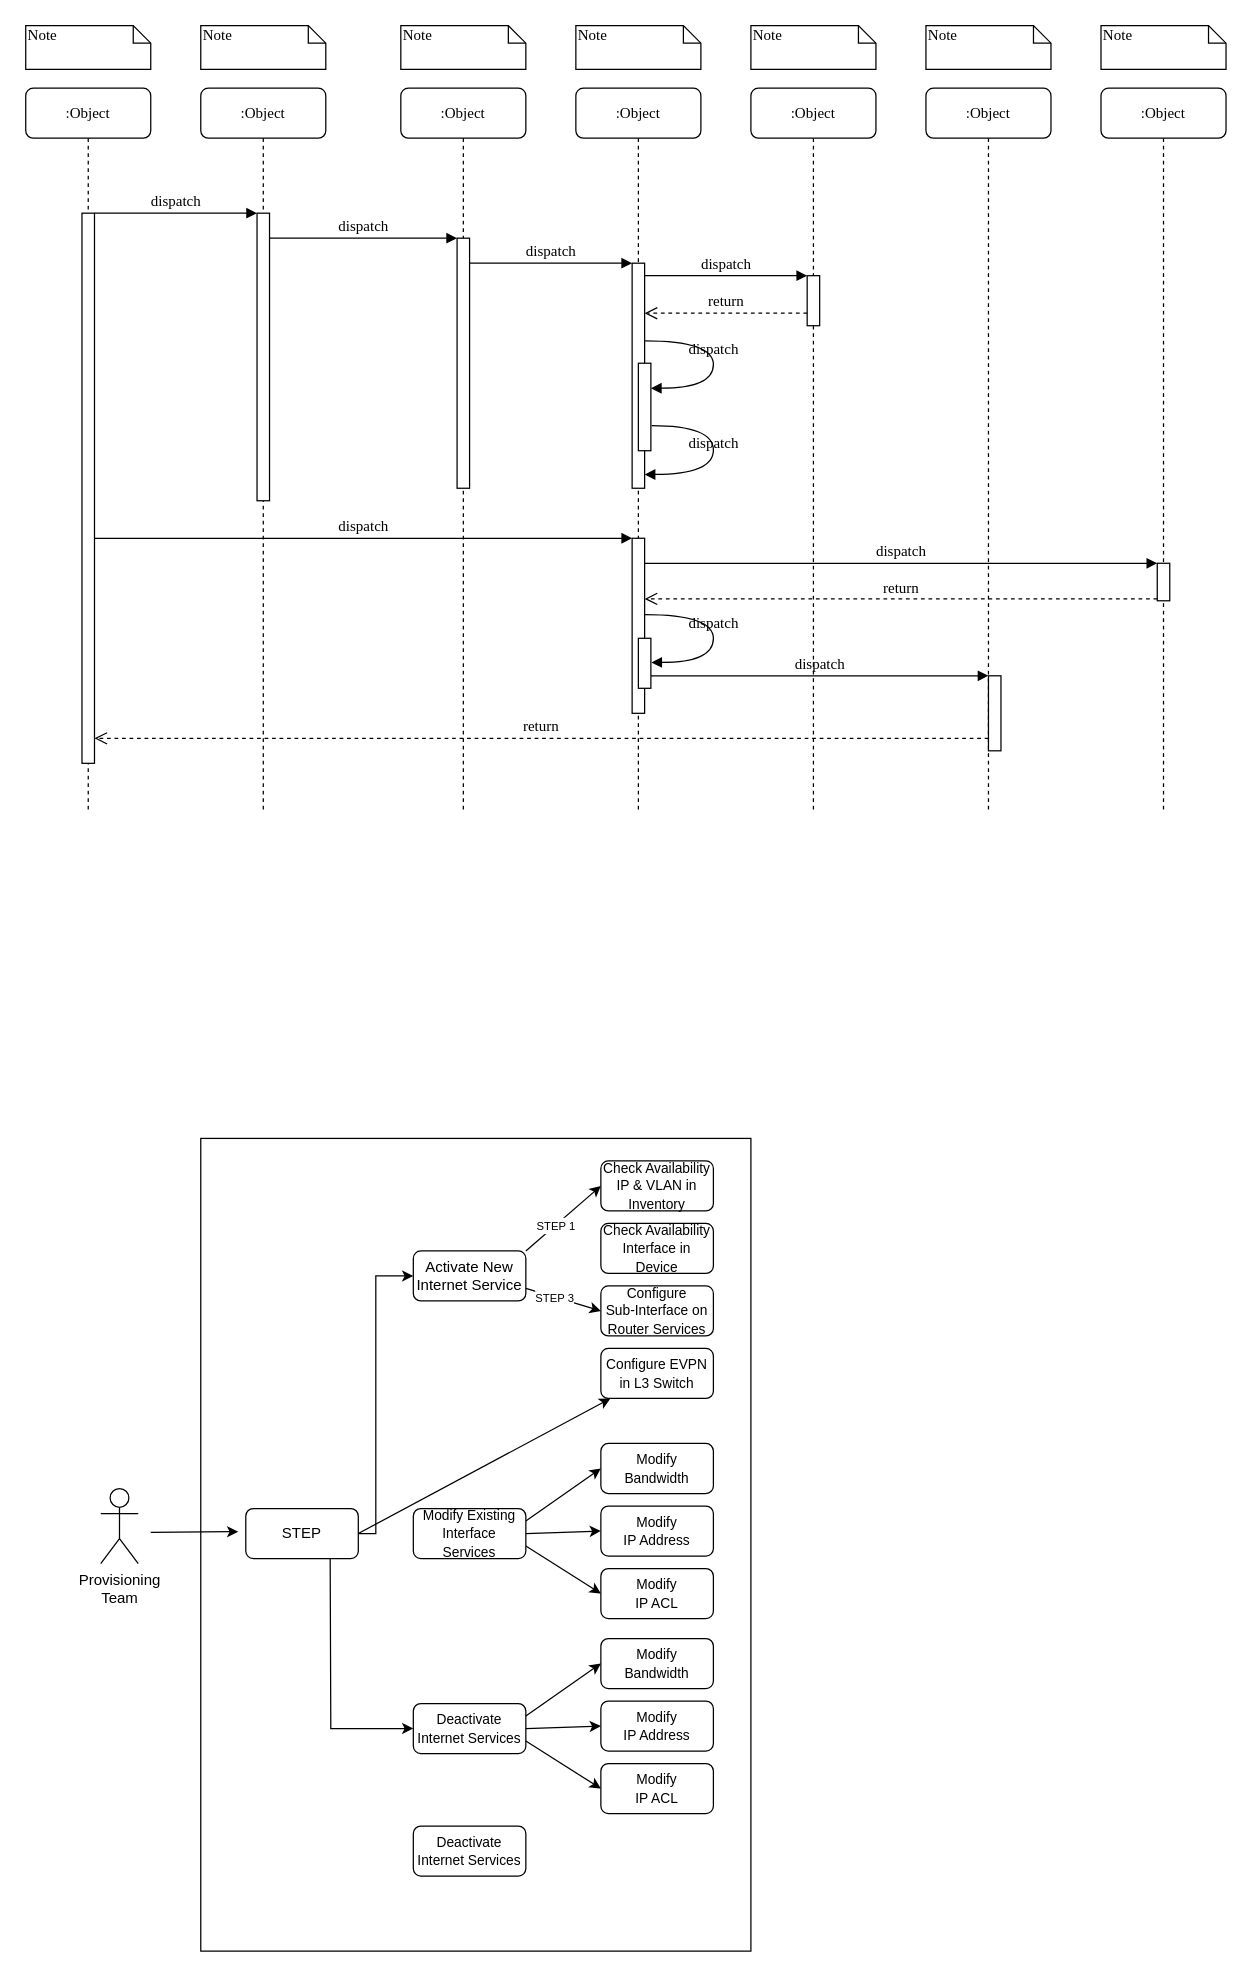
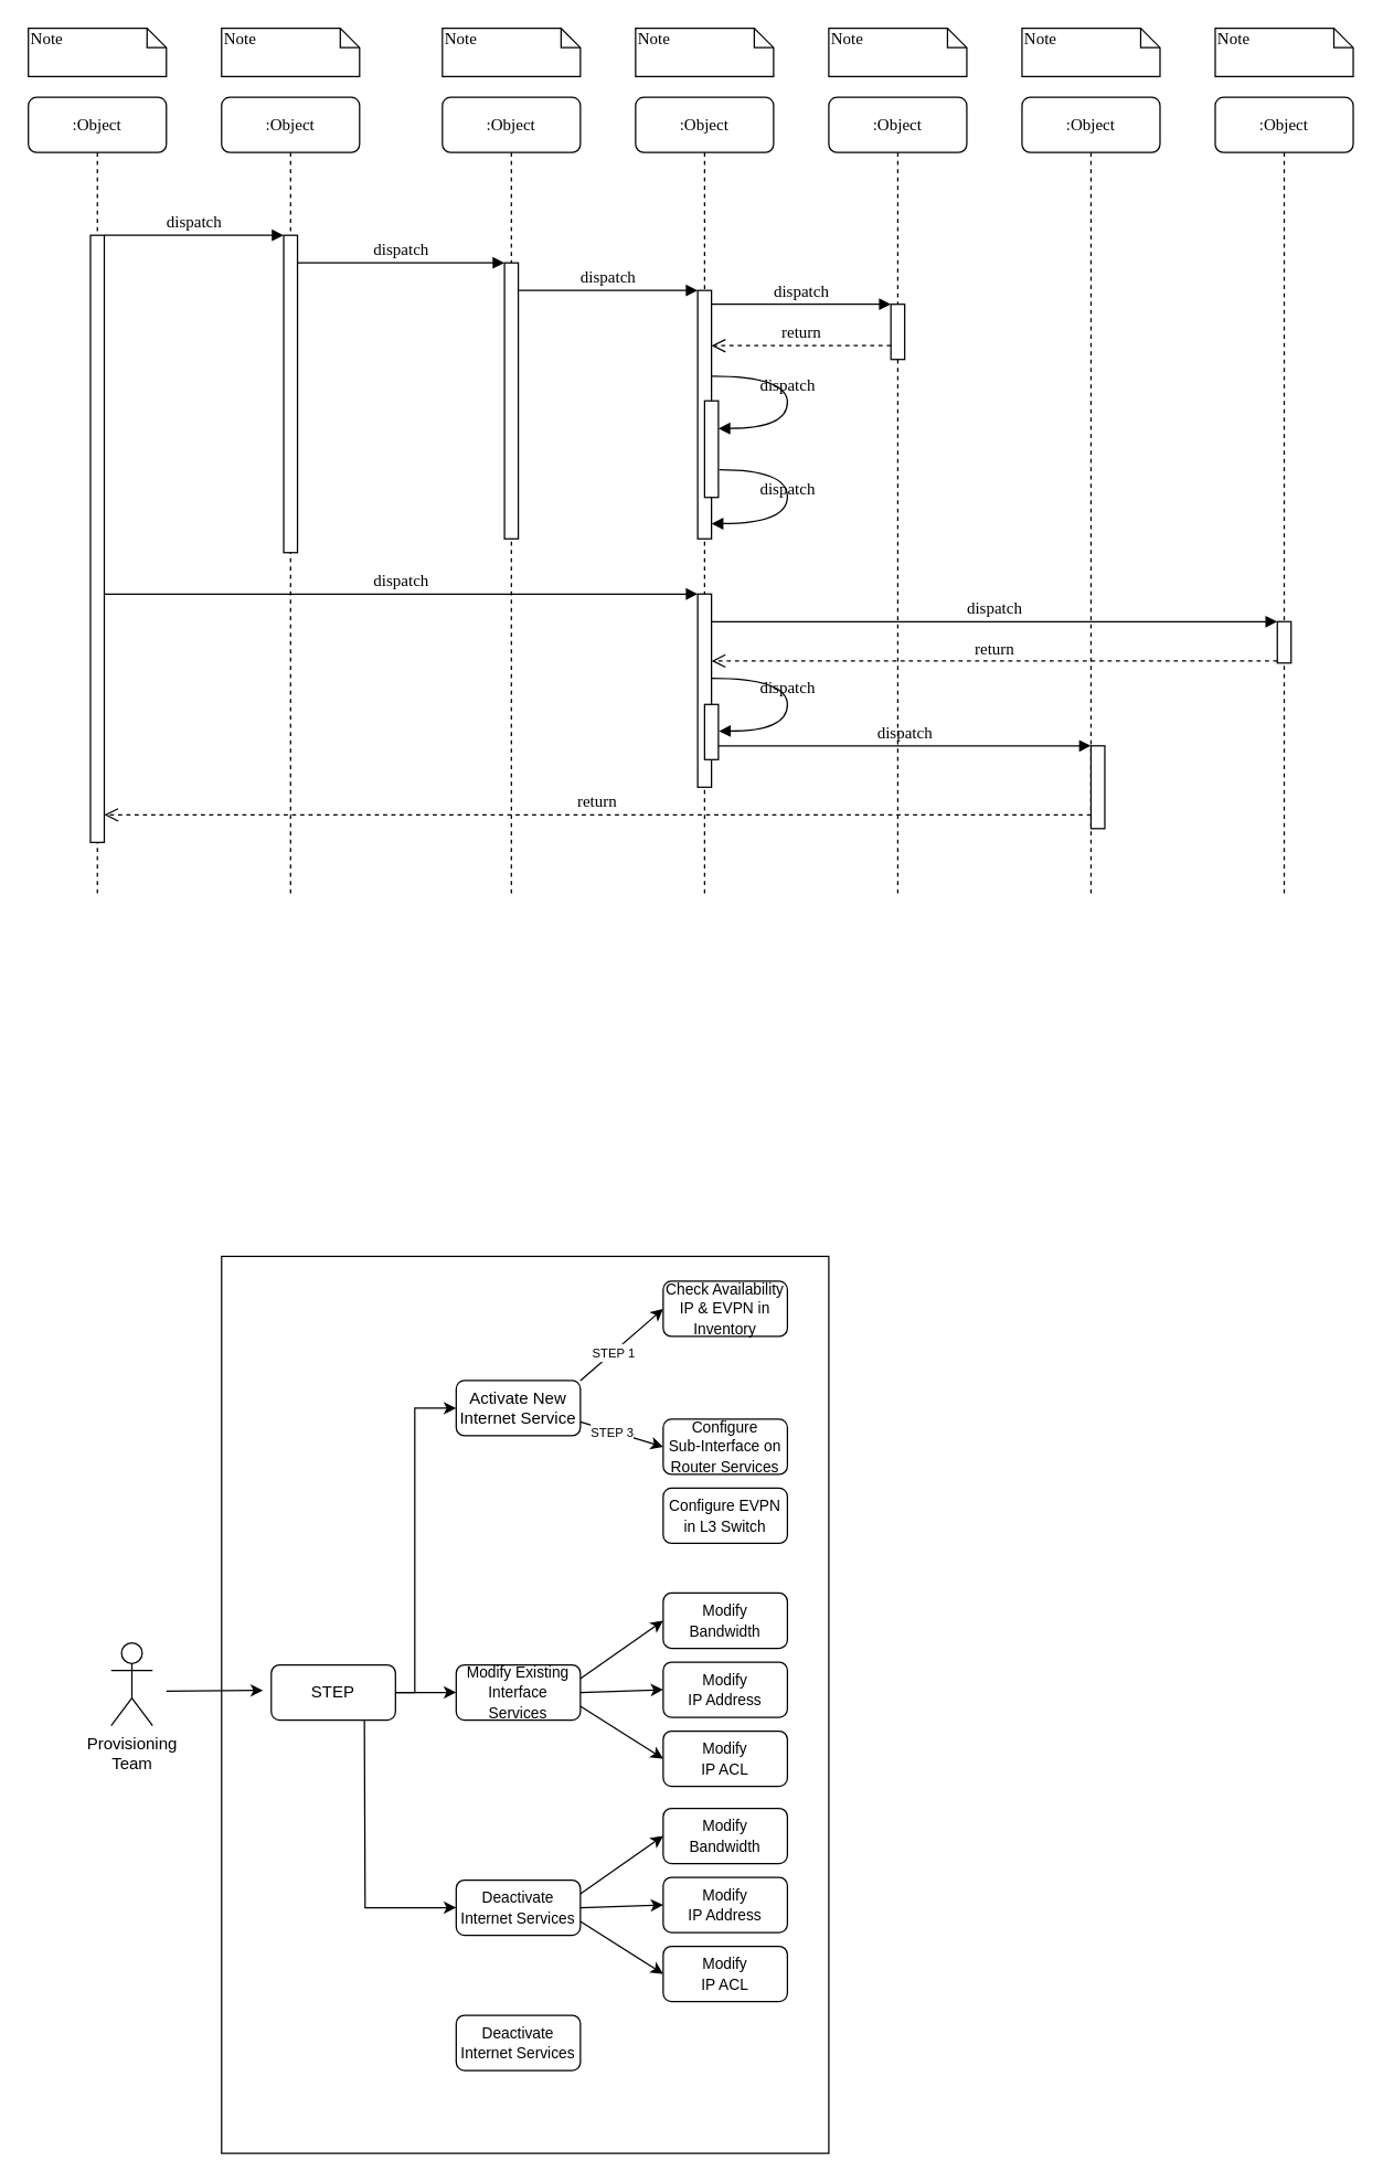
- <mxCell id="43" value="&lt;font style=&quot;font-size: 11px;&quot;&gt;Check Availability IP &amp;amp; VLAN in Inventory&lt;/font&gt;" style="rounded=1;whiteSpace=wrap;html=1;" vertex="1" parent="1"><mxGeometry x="480" y="928" width="90" height="40" as="geometry" /></mxCell>
+ <mxCell id="43" value="&lt;font style=&quot;font-size: 11px;&quot;&gt;Check Availability IP &amp;amp; EVPN in Inventory&lt;/font&gt;" style="rounded=1;whiteSpace=wrap;html=1;" vertex="1" parent="1"><mxGeometry x="480" y="928" width="90" height="40" as="geometry" /></mxCell>
- <mxCell id="46" value="&lt;font style=&quot;font-size: 11px;&quot;&gt;Check Availability Interface in Device&lt;/font&gt;" style="rounded=1;whiteSpace=wrap;html=1;" vertex="1" parent="1"><mxGeometry x="480" y="978" width="90" height="40" as="geometry" /></mxCell>
- <mxCell id="60" value="" style="endArrow=classic;html=1;rounded=0;exitX=1;exitY=0.5;exitDx=0;exitDy=0;" edge="1" parent="1" source="41" target="47"><mxGeometry width="50" height="50" relative="1" as="geometry"><mxPoint x="430" y="1190" as="sourcePoint" /><mxPoint x="480" y="1140" as="targetPoint" /></mxGeometry></mxCell>
+ <mxCell id="60" value="" style="endArrow=classic;html=1;rounded=0;exitX=1;exitY=0.5;exitDx=0;exitDy=0;entryX=0;entryY=0.5;entryDx=0;entryDy=0;" edge="1" parent="1" source="41" target="53"><mxGeometry width="50" height="50" relative="1" as="geometry"><mxPoint x="430" y="1190" as="sourcePoint" /><mxPoint x="480" y="1140" as="targetPoint" /></mxGeometry></mxCell>
